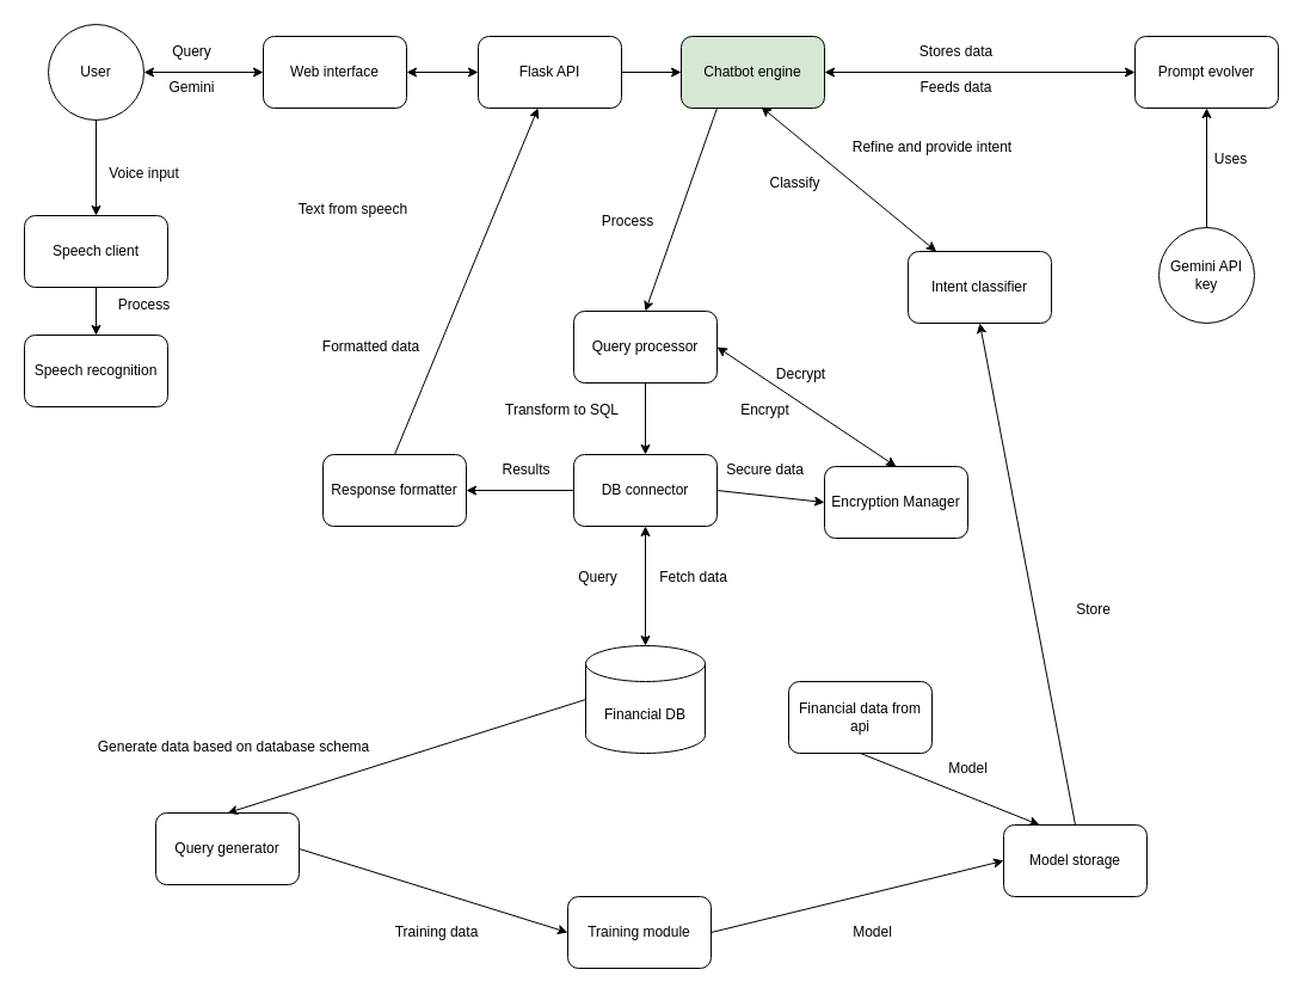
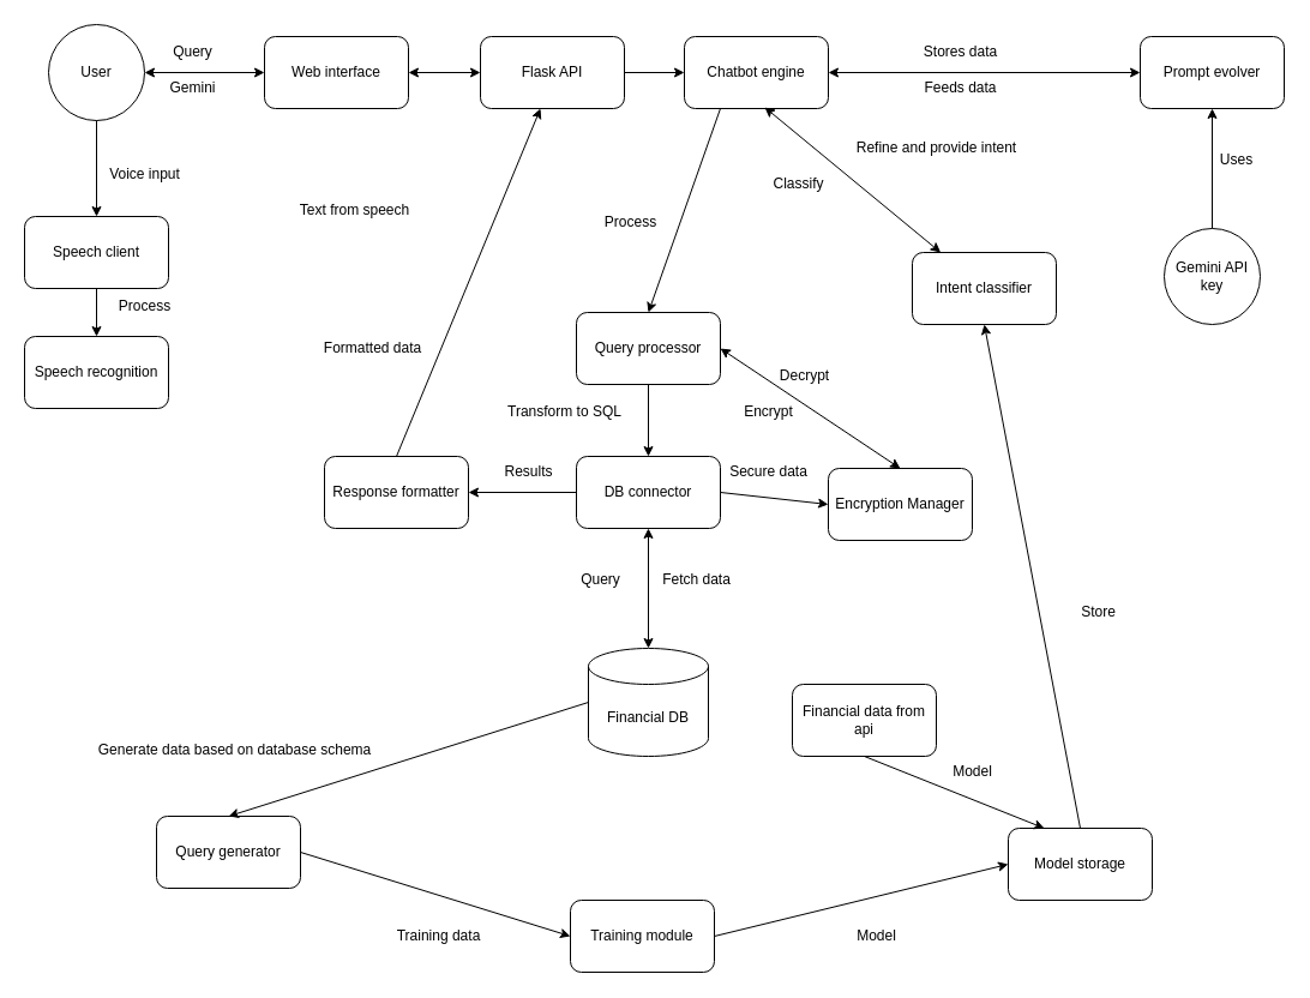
- <mxCell id="15" value="Chatbot engine" style="rounded=1;whiteSpace=wrap;html=1;fillColor=#d5e8d4;" parent="1" vertex="1"><mxGeometry x="570" y="30" width="120" height="60" as="geometry" /></mxCell>
+ <mxCell id="15" value="Chatbot engine" style="rounded=1;whiteSpace=wrap;html=1;" parent="1" vertex="1"><mxGeometry x="570" y="30" width="120" height="60" as="geometry" /></mxCell>
